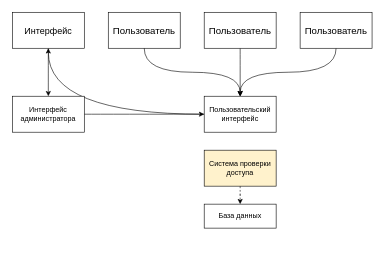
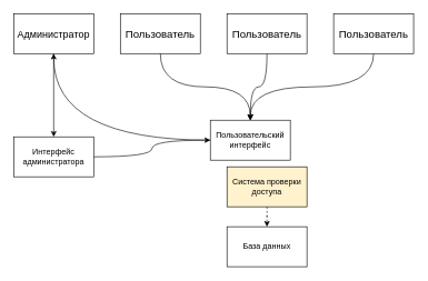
- <mxCell id="14" value="&lt;font style=&quot;font-size: 15px;&quot;&gt;Интерфейс&lt;/font&gt;" style="rounded=0;whiteSpace=wrap;html=1;" vertex="1" parent="1"><mxGeometry x="20" y="20" width="120" height="60" as="geometry" /></mxCell>
+ <mxCell id="14" value="&lt;font style=&quot;font-size: 15px;&quot;&gt;Администратор&lt;/font&gt;" style="rounded=0;whiteSpace=wrap;html=1;" vertex="1" parent="1"><mxGeometry x="20" y="20" width="120" height="60" as="geometry" /></mxCell>
- <mxCell id="16" value="Интерфейс администратора" style="rounded=0;whiteSpace=wrap;html=1;" vertex="1" parent="1"><mxGeometry x="20" y="160" width="120" height="60" as="geometry" /></mxCell>
+ <mxCell id="16" value="Интерфейс администратора" style="rounded=0;whiteSpace=wrap;html=1;" vertex="1" parent="1"><mxGeometry x="20" y="205" width="120" height="60" as="geometry" /></mxCell>
- <mxCell id="8" value="&lt;font style=&quot;font-size: 12px;&quot;&gt;Пользовательский интерфейс&lt;/font&gt;" style="rounded=0;whiteSpace=wrap;html=1;" vertex="1" parent="1"><mxGeometry x="340" y="160" width="120" height="60" as="geometry" /></mxCell>
+ <mxCell id="8" value="&lt;font style=&quot;font-size: 12px;&quot;&gt;Пользовательский интерфейс&lt;/font&gt;" style="rounded=0;whiteSpace=wrap;html=1;" vertex="1" parent="1"><mxGeometry x="315" y="180" width="120" height="60" as="geometry" /></mxCell>
- <mxCell id="9" value="База данных" style="rounded=0;whiteSpace=wrap;html=1;" vertex="1" parent="1"><mxGeometry x="340" y="340" width="120" height="40" as="geometry" /></mxCell>
+ <mxCell id="9" value="База данных" style="rounded=0;whiteSpace=wrap;html=1;" vertex="1" parent="1"><mxGeometry x="340" y="340" width="120" height="60" as="geometry" /></mxCell>
